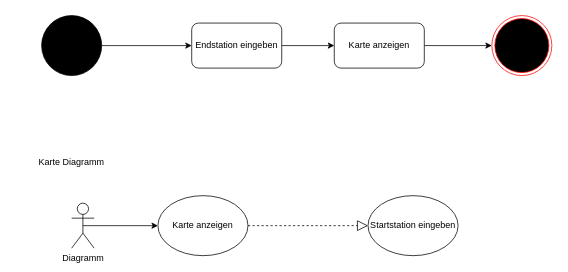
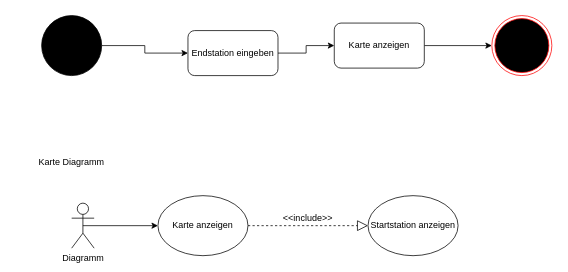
- <mxCell id="5" value="Endstation eingeben" style="rounded=1;whiteSpace=wrap;html=1;" vertex="1" parent="1"><mxGeometry x="255" y="30" width="120" height="60" as="geometry" /></mxCell>
+ <mxCell id="5" value="Endstation eingeben" style="rounded=1;whiteSpace=wrap;html=1;" vertex="1" parent="1"><mxGeometry x="250" y="40" width="120" height="60" as="geometry" /></mxCell>
+ <mxCell id="15" value="&amp;lt;&amp;lt;include&amp;gt;&amp;gt;" style="text;html=1;strokeColor=none;fillColor=none;align=center;verticalAlign=middle;whiteSpace=wrap;rounded=0;" vertex="1" parent="1"><mxGeometry x="390" y="280" width="40" height="20" as="geometry" /></mxCell>
- <mxCell id="13" value="Startstation eingeben" style="ellipse;whiteSpace=wrap;html=1;" vertex="1" parent="1"><mxGeometry x="490" y="260" width="120" height="80" as="geometry" /></mxCell>
+ <mxCell id="13" value="Startstation anzeigen" style="ellipse;whiteSpace=wrap;html=1;" vertex="1" parent="1"><mxGeometry x="490" y="260" width="120" height="80" as="geometry" /></mxCell>
